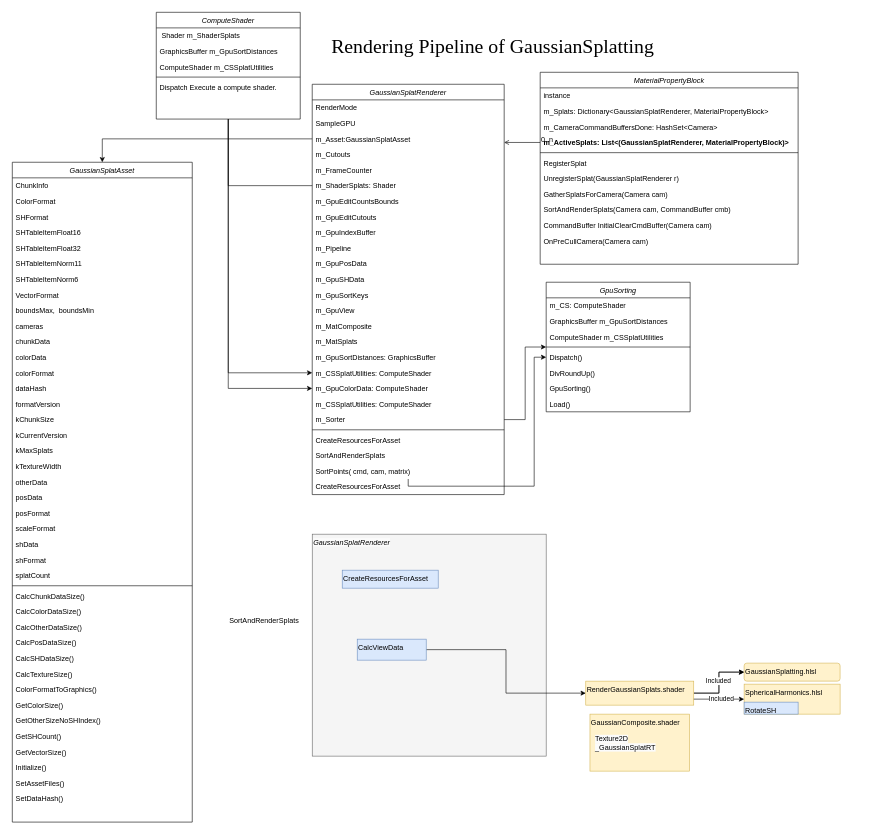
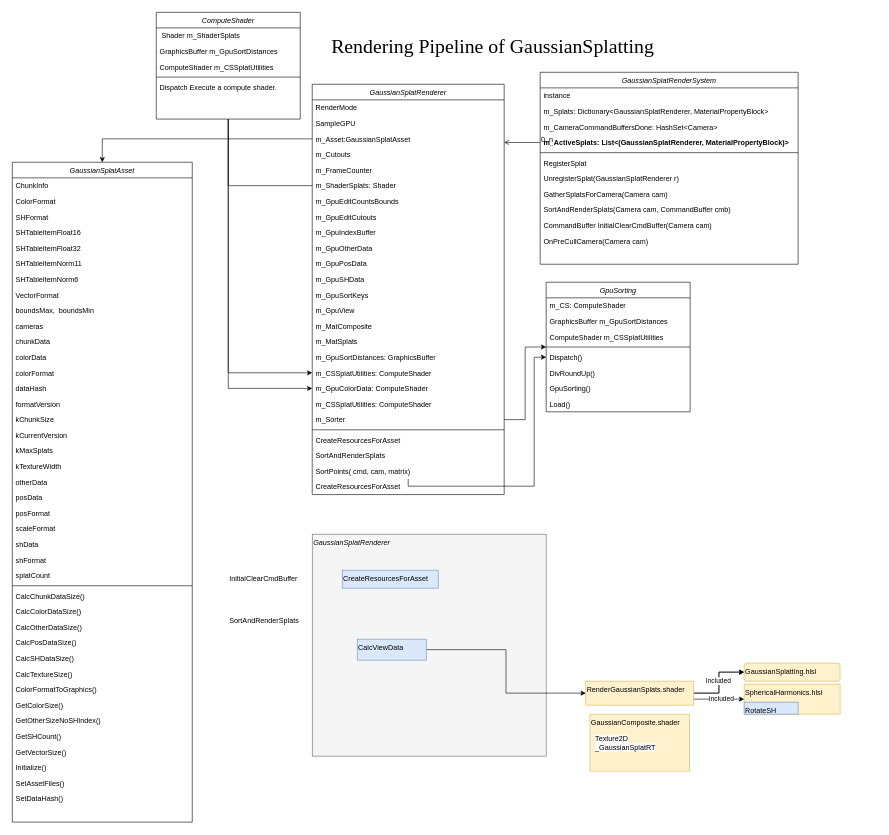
- <mxCell id="96" value="MaterialPropertyBlock" style="swimlane;fontStyle=2;align=center;verticalAlign=top;childLayout=stackLayout;horizontal=1;startSize=26;horizontalStack=0;resizeParent=1;resizeLast=0;collapsible=1;marginBottom=0;rounded=0;shadow=0;strokeWidth=1;" parent="1" vertex="1"><mxGeometry x="900" y="120" width="430" height="320" as="geometry"><mxRectangle x="230" y="140" width="160" height="26" as="alternateBounds" /></mxGeometry></mxCell>
+ <mxCell id="96" value="GaussianSplatRenderSystem" style="swimlane;fontStyle=2;align=center;verticalAlign=top;childLayout=stackLayout;horizontal=1;startSize=26;horizontalStack=0;resizeParent=1;resizeLast=0;collapsible=1;marginBottom=0;rounded=0;shadow=0;strokeWidth=1;" parent="1" vertex="1"><mxGeometry x="900" y="120" width="430" height="320" as="geometry"><mxRectangle x="230" y="140" width="160" height="26" as="alternateBounds" /></mxGeometry></mxCell>
- <mxCell id="13" value="m_Pipeline" style="text;align=left;verticalAlign=top;spacingLeft=4;spacingRight=4;overflow=hidden;rotatable=0;points=[[0,0.5],[1,0.5]];portConstraint=eastwest;" parent="3" vertex="1"><mxGeometry y="260" width="320" height="26" as="geometry" /></mxCell>
+ <mxCell id="13" value="m_GpuOtherData" style="text;align=left;verticalAlign=top;spacingLeft=4;spacingRight=4;overflow=hidden;rotatable=0;points=[[0,0.5],[1,0.5]];portConstraint=eastwest;" parent="3" vertex="1"><mxGeometry y="260" width="320" height="26" as="geometry" /></mxCell>
+ <mxCell id="110" value="InitialClearCmdBuffer" style="text;whiteSpace=wrap;" parent="1" vertex="1"><mxGeometry x="380" y="950" width="140" height="30" as="geometry" /></mxCell>
